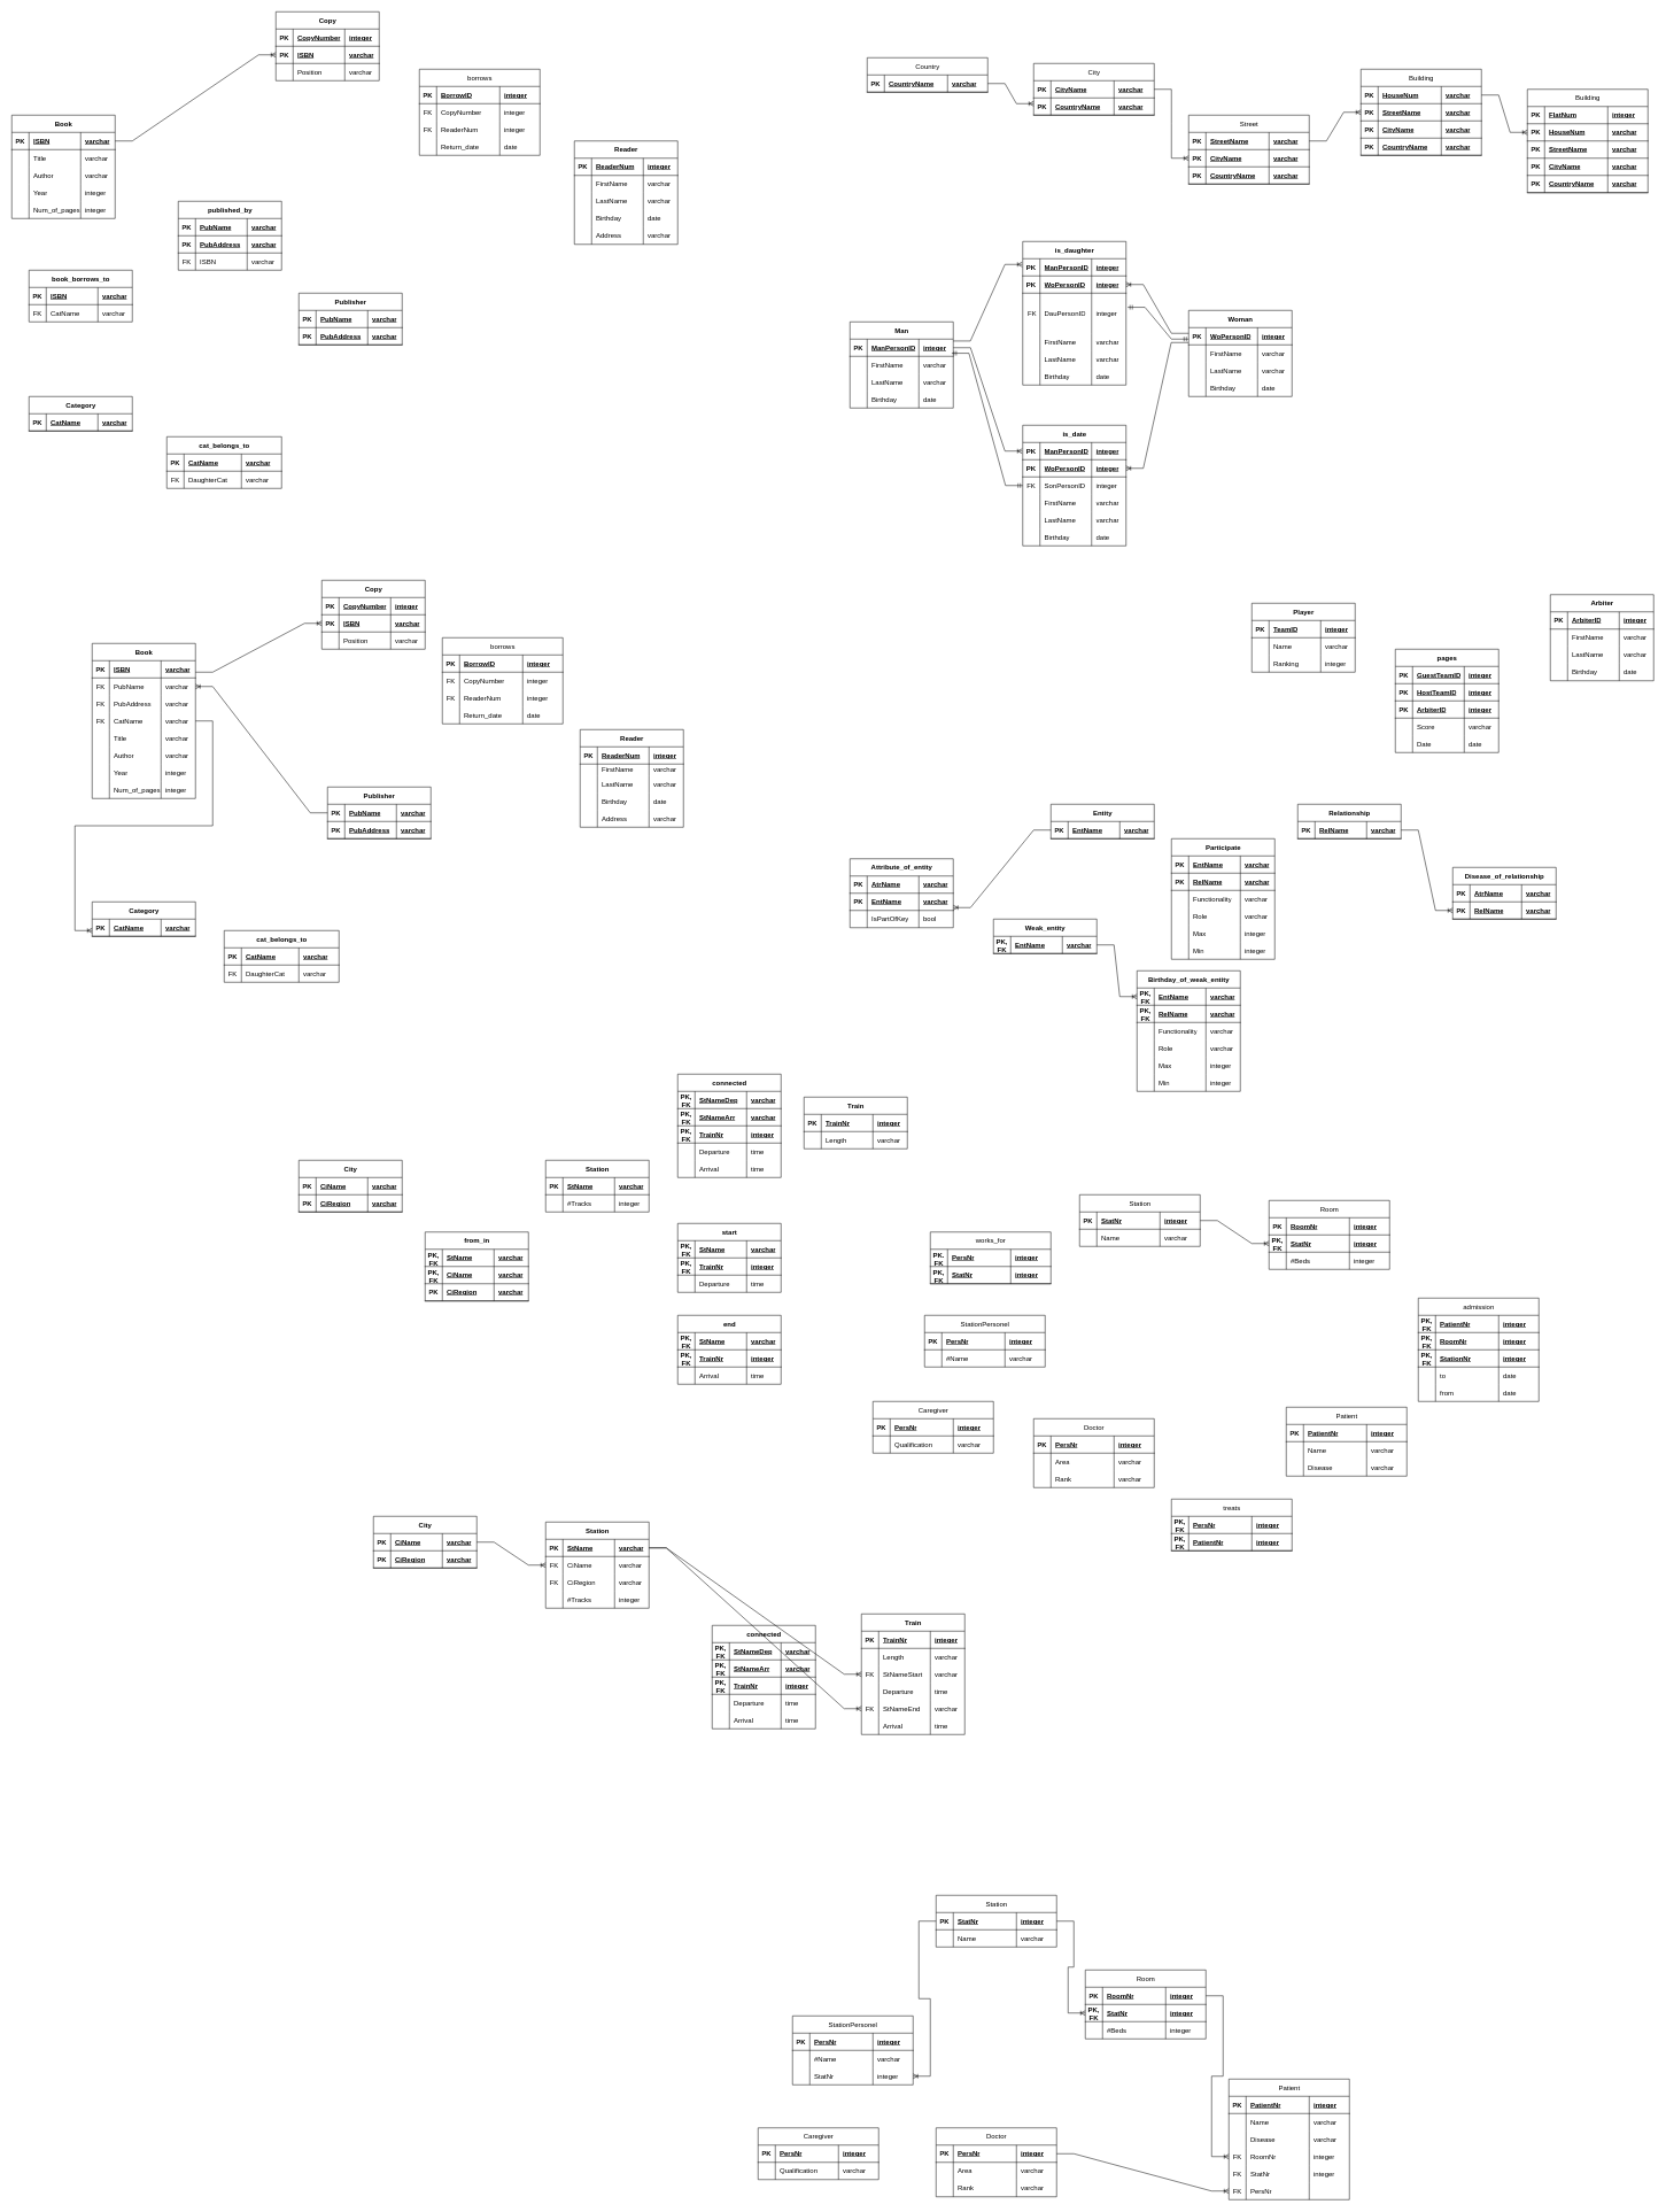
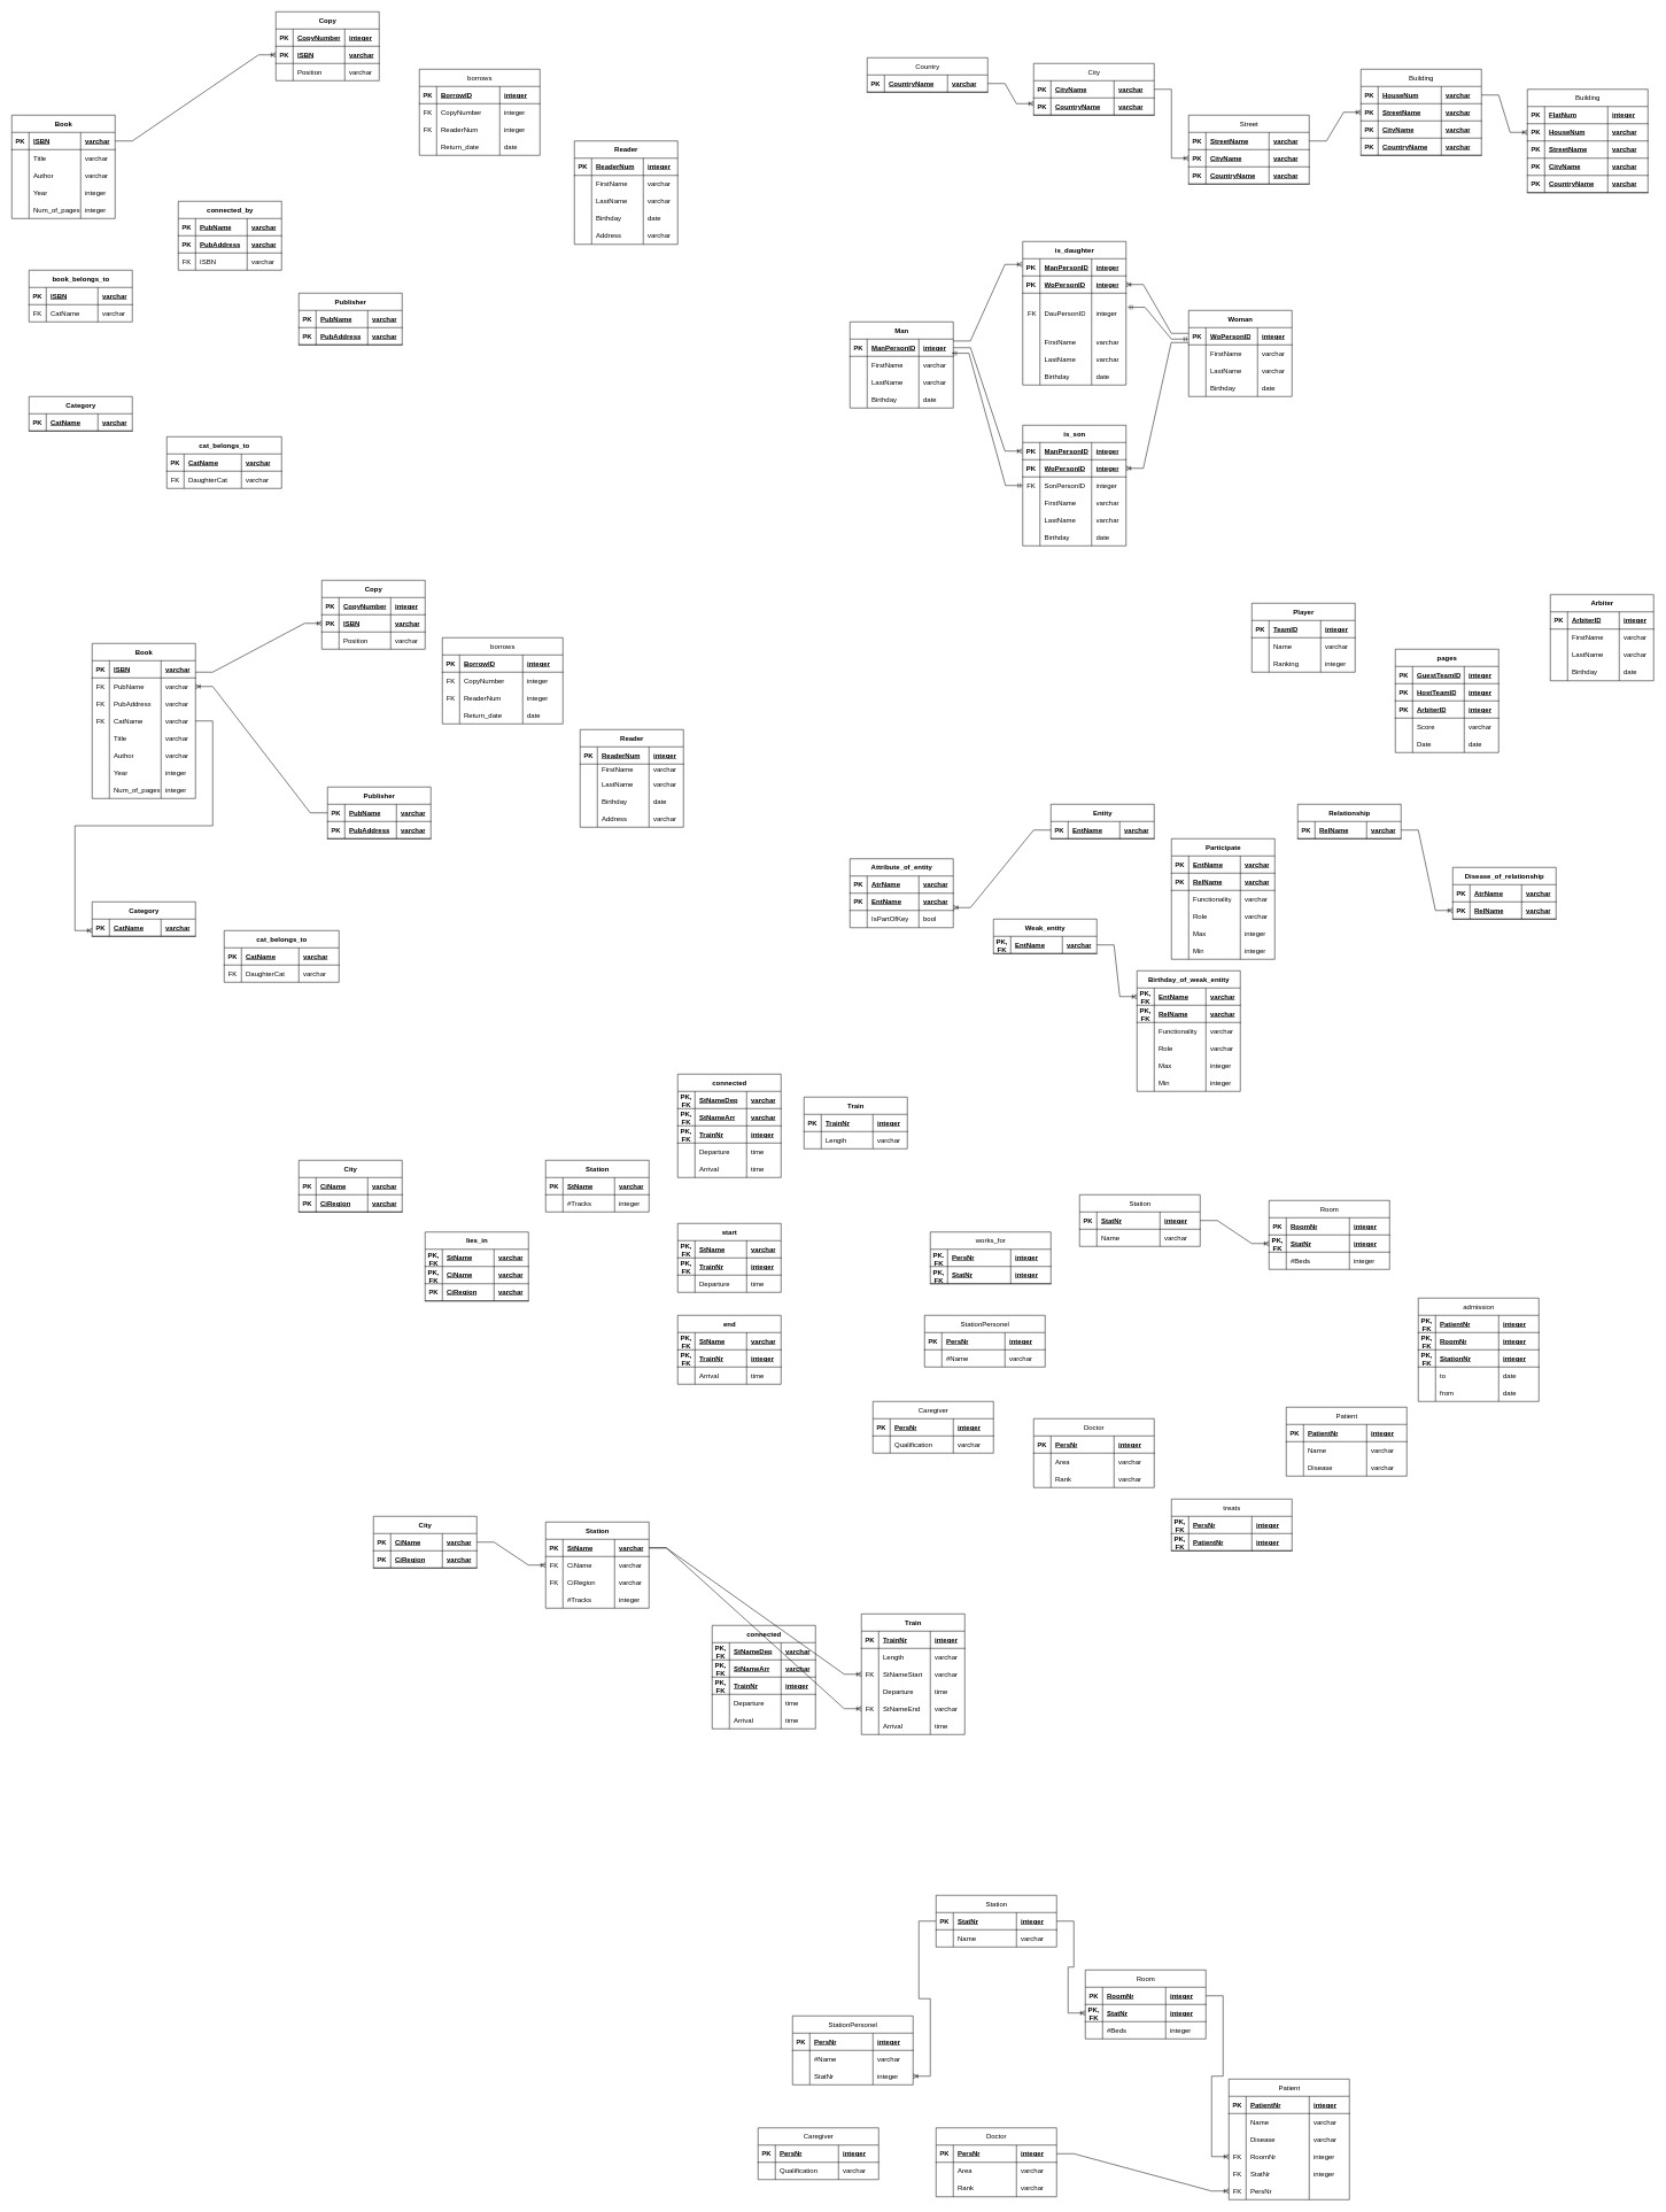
- <mxCell id="223" value="published_by" style="shape=table;startSize=30;container=1;collapsible=1;childLayout=tableLayout;fixedRows=1;rowLines=0;fontStyle=1;align=center;resizeLast=1;html=1;" parent="1" vertex="1"><mxGeometry x="310" y="350" width="180" height="120" as="geometry" /></mxCell>
+ <mxCell id="223" value="connected_by" style="shape=table;startSize=30;container=1;collapsible=1;childLayout=tableLayout;fixedRows=1;rowLines=0;fontStyle=1;align=center;resizeLast=1;html=1;" parent="1" vertex="1"><mxGeometry x="310" y="350" width="180" height="120" as="geometry" /></mxCell>
- <mxCell id="72" value="book_borrows_to" style="shape=table;startSize=30;container=1;collapsible=1;childLayout=tableLayout;fixedRows=1;rowLines=0;fontStyle=1;align=center;resizeLast=1;html=1;" parent="1" vertex="1"><mxGeometry x="50" y="470" width="180" height="90" as="geometry" /></mxCell>
+ <mxCell id="72" value="book_belongs_to" style="shape=table;startSize=30;container=1;collapsible=1;childLayout=tableLayout;fixedRows=1;rowLines=0;fontStyle=1;align=center;resizeLast=1;html=1;" parent="1" vertex="1"><mxGeometry x="50" y="470" width="180" height="90" as="geometry" /></mxCell>
- <mxCell id="368" value="is_date" style="shape=table;startSize=30;container=1;collapsible=1;childLayout=tableLayout;fixedRows=1;rowLines=0;fontStyle=1;align=center;resizeLast=1;html=1;" parent="1" vertex="1"><mxGeometry x="1781" y="740" width="180" height="210" as="geometry" /></mxCell>
+ <mxCell id="368" value="is_son" style="shape=table;startSize=30;container=1;collapsible=1;childLayout=tableLayout;fixedRows=1;rowLines=0;fontStyle=1;align=center;resizeLast=1;html=1;" parent="1" vertex="1"><mxGeometry x="1781" y="740" width="180" height="210" as="geometry" /></mxCell>
- <mxCell id="612" value="from_in" style="shape=table;startSize=30;container=1;collapsible=1;childLayout=tableLayout;fixedRows=1;rowLines=0;fontStyle=1;align=center;resizeLast=1;html=1;" parent="1" vertex="1"><mxGeometry x="740" y="2145" width="180" height="120" as="geometry" /></mxCell>
+ <mxCell id="612" value="lies_in" style="shape=table;startSize=30;container=1;collapsible=1;childLayout=tableLayout;fixedRows=1;rowLines=0;fontStyle=1;align=center;resizeLast=1;html=1;" parent="1" vertex="1"><mxGeometry x="740" y="2145" width="180" height="120" as="geometry" /></mxCell>
